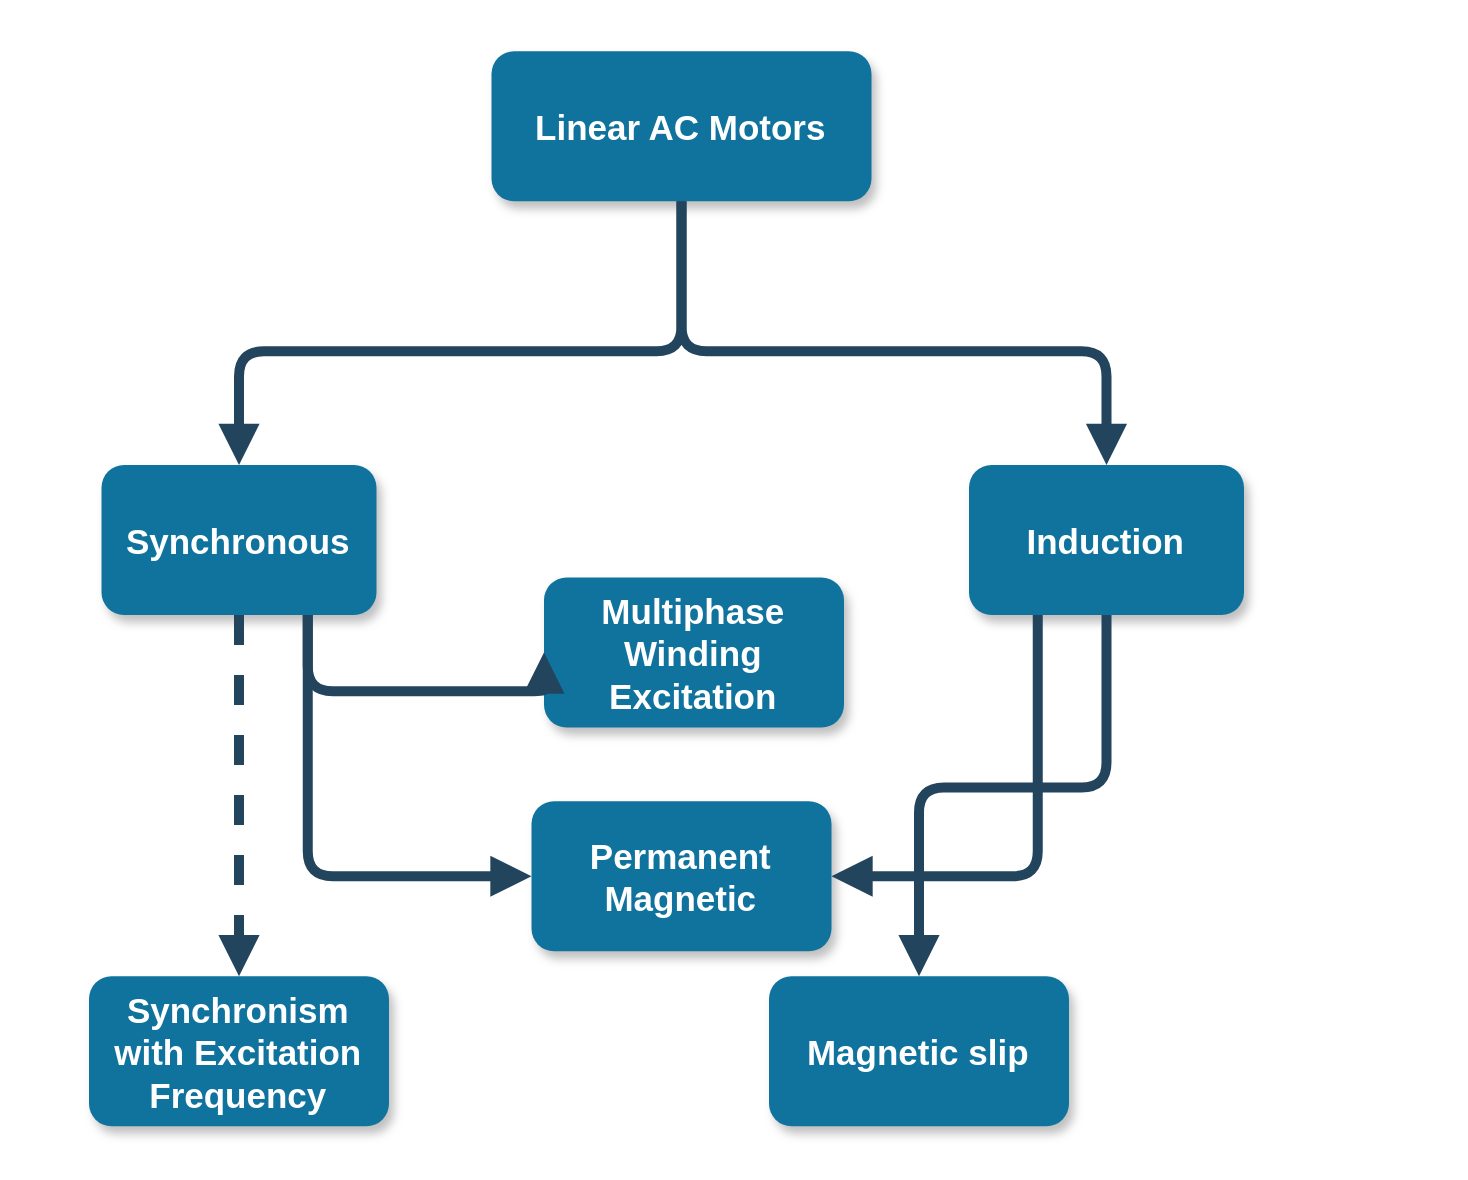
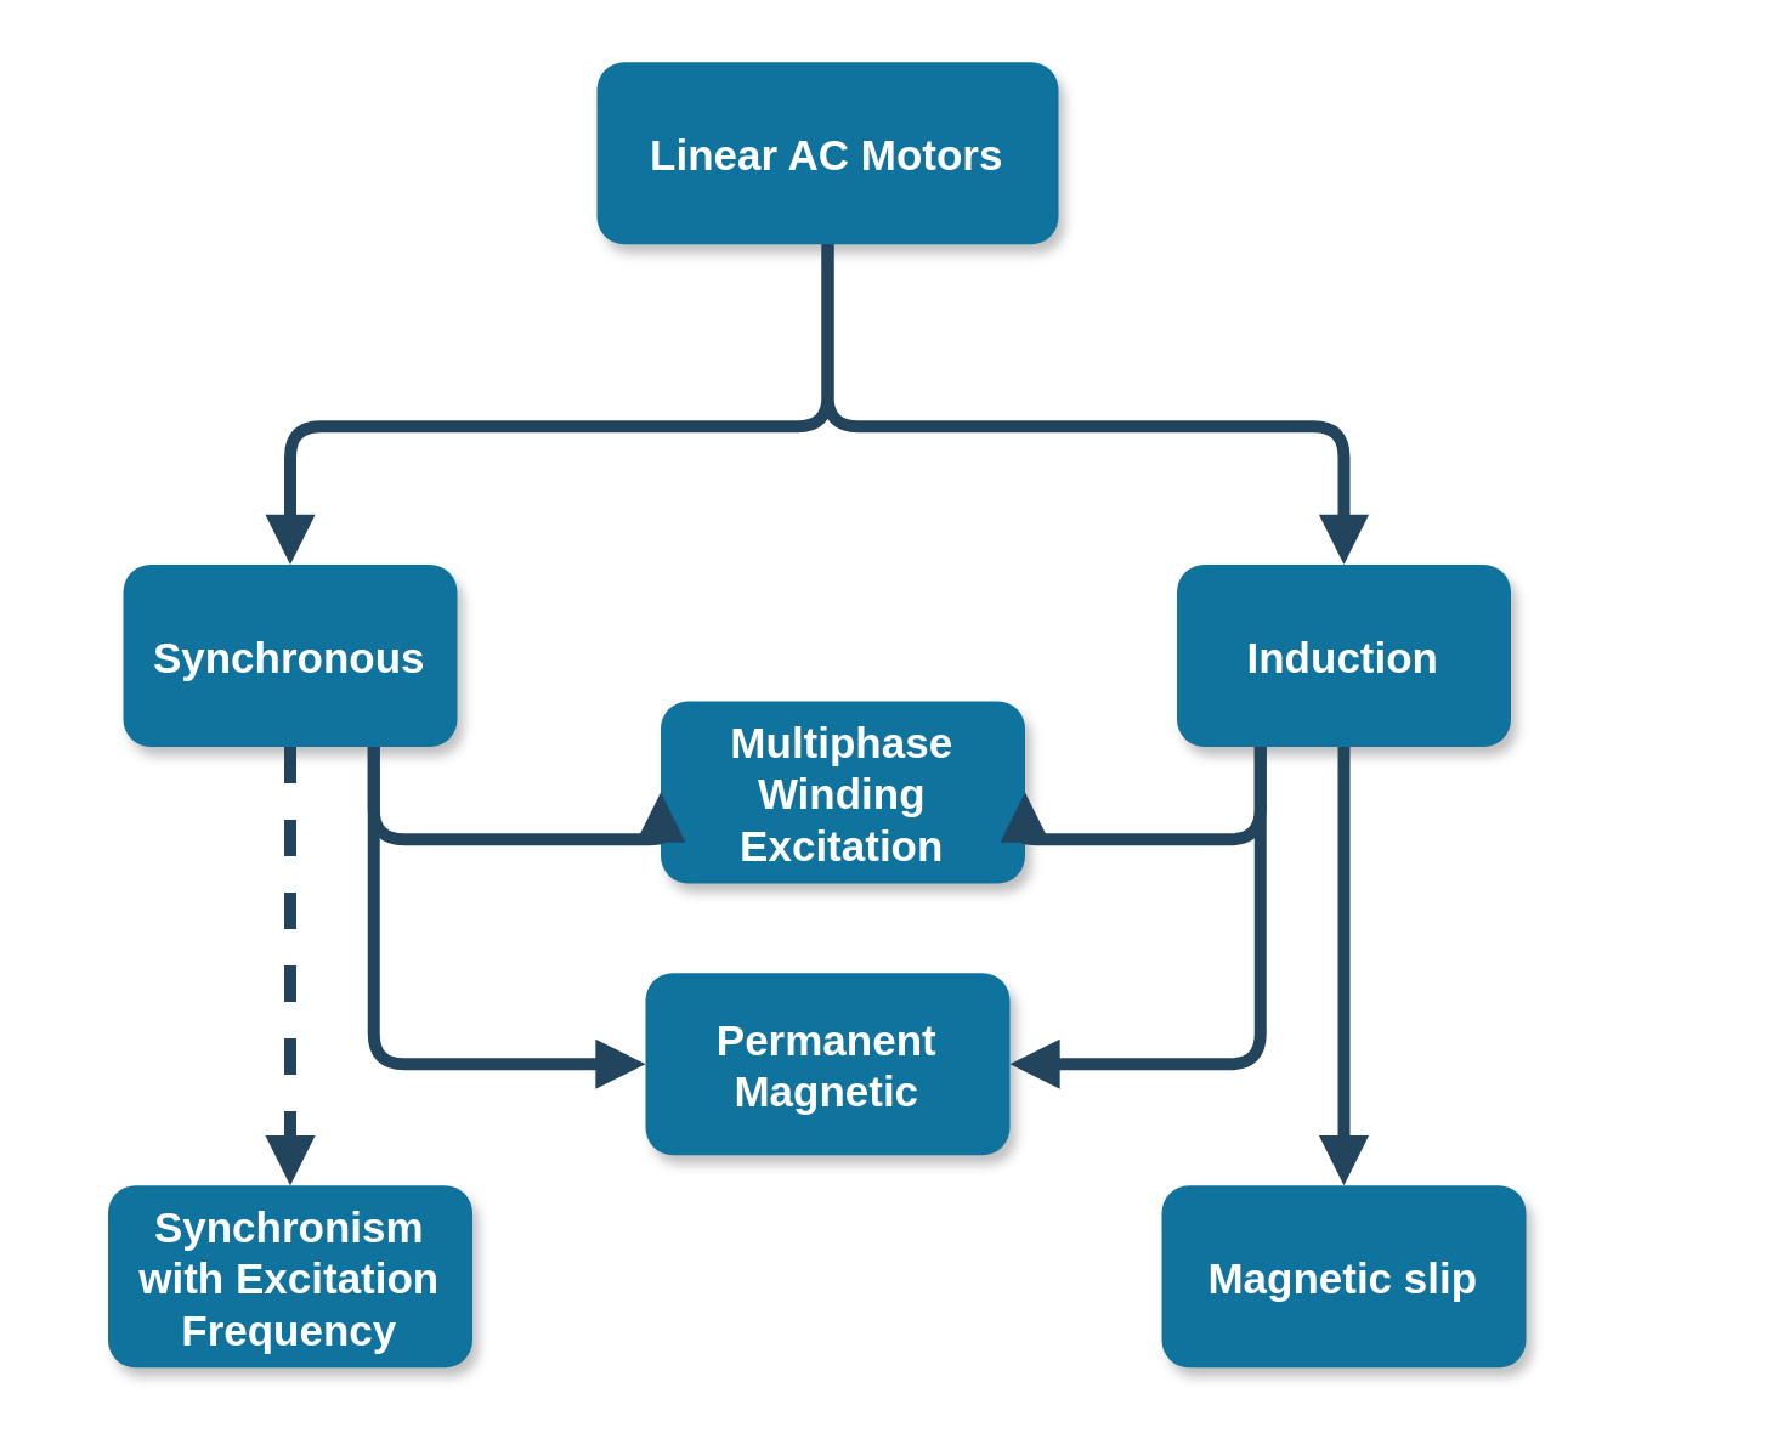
+ <mxCell id="13" value="" style="edgeStyle=elbowEdgeStyle;elbow=vertical;strokeWidth=4;endArrow=block;endFill=1;fontStyle=1;strokeColor=#23445D;exitX=0.25;exitY=1;exitDx=0;exitDy=0;entryX=1;entryY=0.5;entryDx=0;entryDy=0;" parent="1" source="9" target="12" edge="1"><mxGeometry x="377" y="210" width="100" height="100" as="geometry"><mxPoint x="452" y="255.5" as="sourcePoint" /><mxPoint x="452" y="370" as="targetPoint" /><Array as="points"><mxPoint x="360" y="276" /><mxPoint x="510" y="304.5" /><mxPoint x="490" y="324.5" /><mxPoint x="555" y="254.5" /></Array></mxGeometry></mxCell>
- <mxCell id="6" value="Magnetic slip" style="rounded=1;fillColor=#10739E;strokeColor=none;shadow=1;gradientColor=none;fontStyle=1;fontColor=#FFFFFF;fontSize=14;" parent="1" vertex="1"><mxGeometry x="307" y="390" width="120" height="60" as="geometry" /></mxCell>
+ <mxCell id="6" value="Magnetic slip" style="rounded=1;fillColor=#10739E;strokeColor=none;shadow=1;gradientColor=none;fontStyle=1;fontColor=#FFFFFF;fontSize=14;" parent="1" vertex="1"><mxGeometry x="382" y="390" width="120" height="60" as="geometry" /></mxCell>
